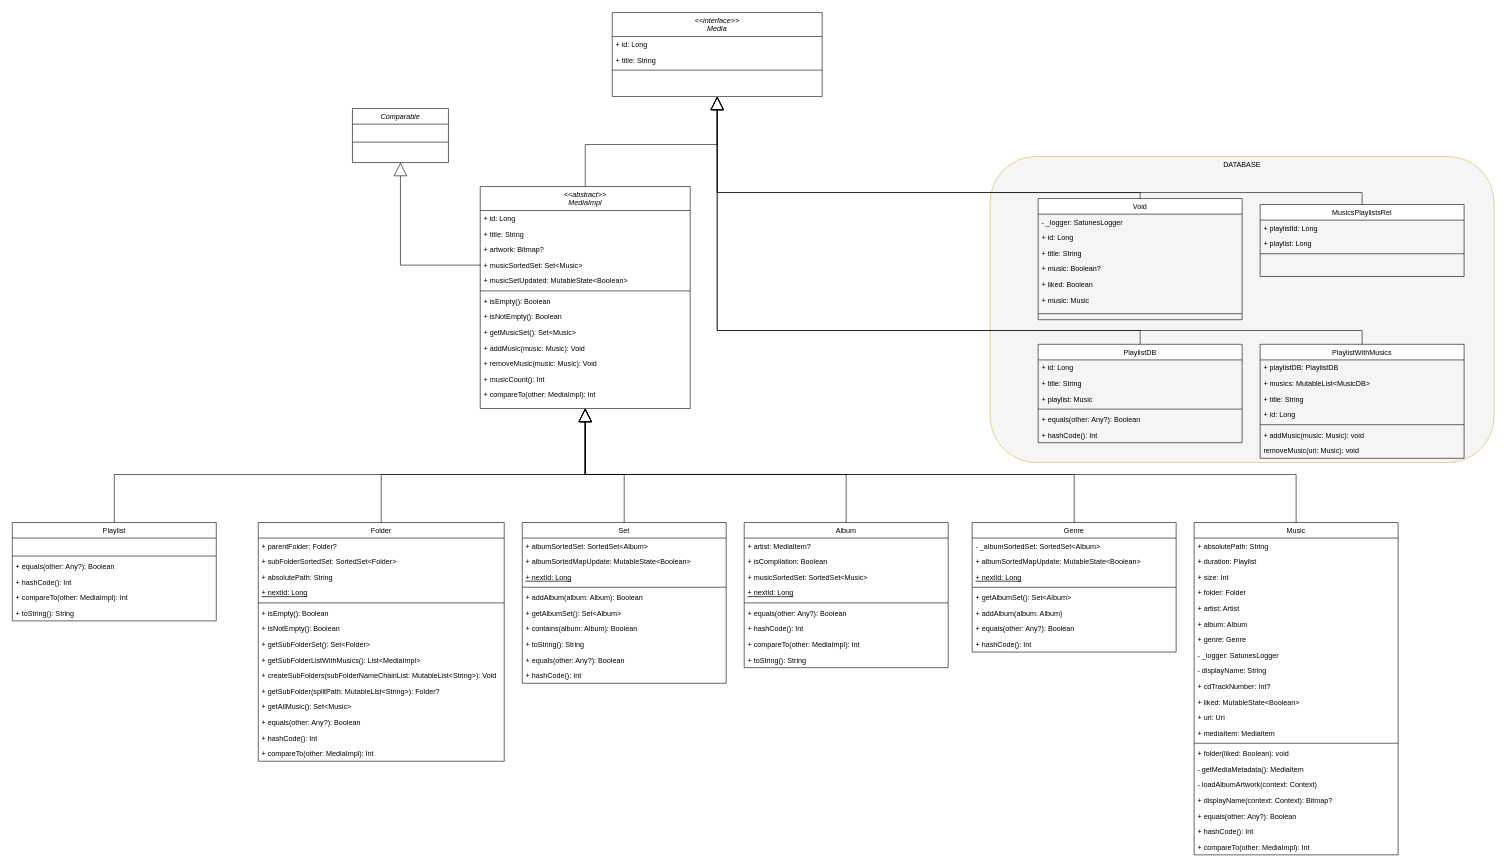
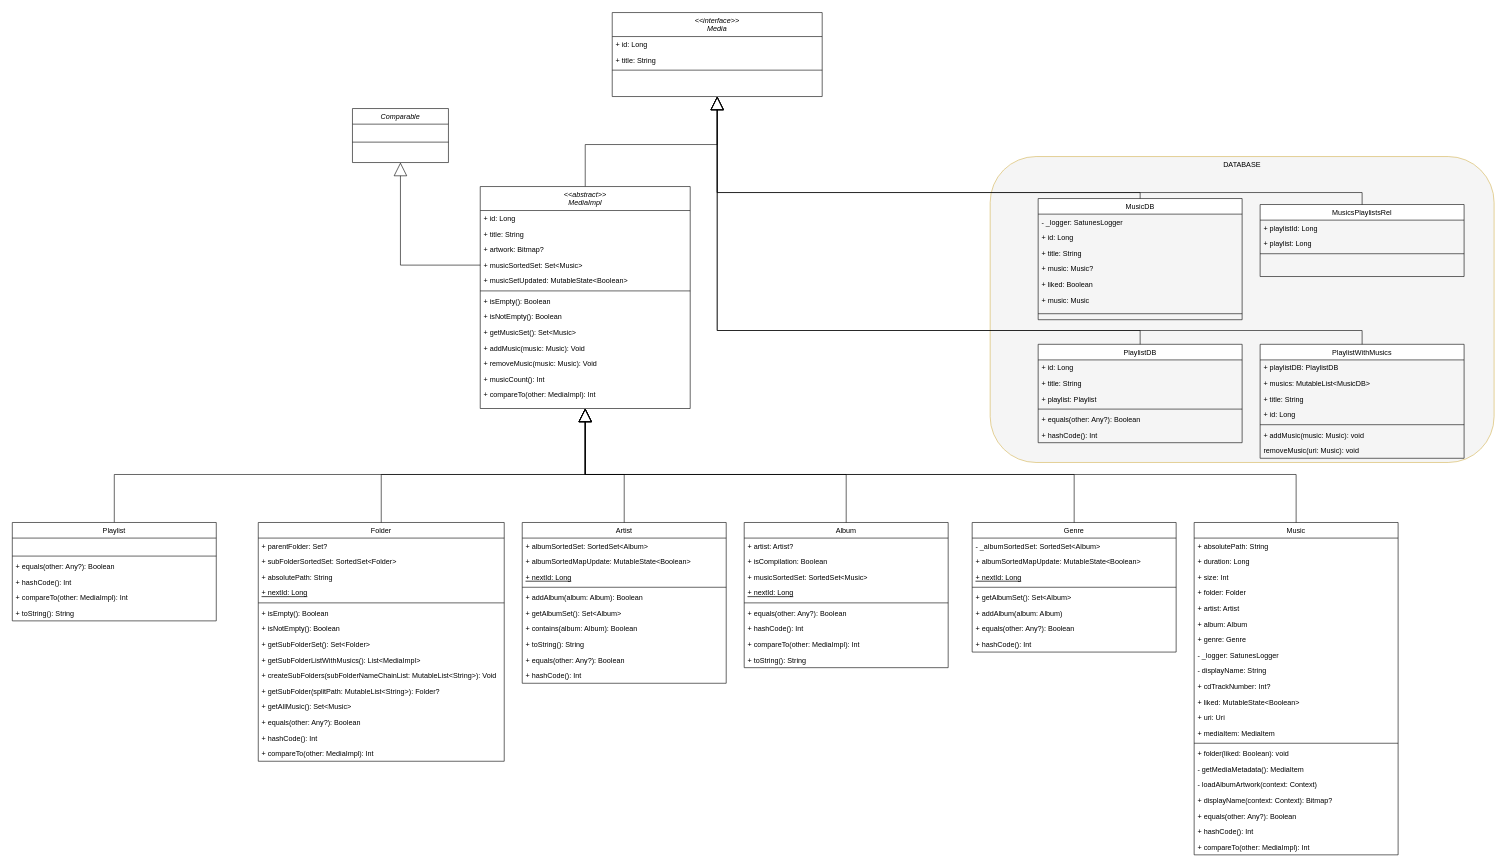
- <mxCell id="84" value="Void" style="swimlane;fontStyle=0;align=center;verticalAlign=top;childLayout=stackLayout;horizontal=1;startSize=26;horizontalStack=0;resizeParent=1;resizeLast=0;collapsible=1;marginBottom=0;rounded=0;shadow=0;strokeWidth=1;" parent="1" vertex="1"><mxGeometry x="1730" y="330" width="340" height="202" as="geometry"><mxRectangle x="340" y="380" width="170" height="26" as="alternateBounds" /></mxGeometry></mxCell>
+ <mxCell id="84" value="MusicDB" style="swimlane;fontStyle=0;align=center;verticalAlign=top;childLayout=stackLayout;horizontal=1;startSize=26;horizontalStack=0;resizeParent=1;resizeLast=0;collapsible=1;marginBottom=0;rounded=0;shadow=0;strokeWidth=1;" parent="1" vertex="1"><mxGeometry x="1730" y="330" width="340" height="202" as="geometry"><mxRectangle x="340" y="380" width="170" height="26" as="alternateBounds" /></mxGeometry></mxCell>
- <mxCell id="88" value="+ music: Boolean?" style="text;align=left;verticalAlign=top;spacingLeft=4;spacingRight=4;overflow=hidden;rotatable=0;points=[[0,0.5],[1,0.5]];portConstraint=eastwest;" parent="84" vertex="1"><mxGeometry y="104" width="340" height="26" as="geometry" /></mxCell>
+ <mxCell id="88" value="+ music: Music?" style="text;align=left;verticalAlign=top;spacingLeft=4;spacingRight=4;overflow=hidden;rotatable=0;points=[[0,0.5],[1,0.5]];portConstraint=eastwest;" parent="84" vertex="1"><mxGeometry y="104" width="340" height="26" as="geometry" /></mxCell>
- <mxCell id="102" value="+ playlist: Music" style="text;align=left;verticalAlign=top;spacingLeft=4;spacingRight=4;overflow=hidden;rotatable=0;points=[[0,0.5],[1,0.5]];portConstraint=eastwest;" parent="99" vertex="1"><mxGeometry y="78" width="340" height="26" as="geometry" /></mxCell>
+ <mxCell id="102" value="+ playlist: Playlist" style="text;align=left;verticalAlign=top;spacingLeft=4;spacingRight=4;overflow=hidden;rotatable=0;points=[[0,0.5],[1,0.5]];portConstraint=eastwest;" parent="99" vertex="1"><mxGeometry y="78" width="340" height="26" as="geometry" /></mxCell>
- <mxCell id="24" value="Set" style="swimlane;fontStyle=0;align=center;verticalAlign=top;childLayout=stackLayout;horizontal=1;startSize=26;horizontalStack=0;resizeParent=1;resizeLast=0;collapsible=1;marginBottom=0;rounded=0;shadow=0;strokeWidth=1;" parent="1" vertex="1"><mxGeometry x="870" y="870" width="340" height="268" as="geometry"><mxRectangle x="340" y="380" width="170" height="26" as="alternateBounds" /></mxGeometry></mxCell>
+ <mxCell id="24" value="Artist" style="swimlane;fontStyle=0;align=center;verticalAlign=top;childLayout=stackLayout;horizontal=1;startSize=26;horizontalStack=0;resizeParent=1;resizeLast=0;collapsible=1;marginBottom=0;rounded=0;shadow=0;strokeWidth=1;" parent="1" vertex="1"><mxGeometry x="870" y="870" width="340" height="268" as="geometry"><mxRectangle x="340" y="380" width="170" height="26" as="alternateBounds" /></mxGeometry></mxCell>
- <mxCell id="8" value="+ parentFolder: Folder?" style="text;align=left;verticalAlign=top;spacingLeft=4;spacingRight=4;overflow=hidden;rotatable=0;points=[[0,0.5],[1,0.5]];portConstraint=eastwest;" parent="7" vertex="1"><mxGeometry y="26" width="410" height="26" as="geometry" /></mxCell>
+ <mxCell id="8" value="+ parentFolder: Set?" style="text;align=left;verticalAlign=top;spacingLeft=4;spacingRight=4;overflow=hidden;rotatable=0;points=[[0,0.5],[1,0.5]];portConstraint=eastwest;" parent="7" vertex="1"><mxGeometry y="26" width="410" height="26" as="geometry" /></mxCell>
- <mxCell id="40" value="+ artist: MediaItem?" style="text;align=left;verticalAlign=top;spacingLeft=4;spacingRight=4;overflow=hidden;rotatable=0;points=[[0,0.5],[1,0.5]];portConstraint=eastwest;" parent="39" vertex="1"><mxGeometry y="26" width="340" height="26" as="geometry" /></mxCell>
+ <mxCell id="40" value="+ artist: Artist?" style="text;align=left;verticalAlign=top;spacingLeft=4;spacingRight=4;overflow=hidden;rotatable=0;points=[[0,0.5],[1,0.5]];portConstraint=eastwest;" parent="39" vertex="1"><mxGeometry y="26" width="340" height="26" as="geometry" /></mxCell>
- <mxCell id="62" value="+ duration: Playlist" style="text;align=left;verticalAlign=top;spacingLeft=4;spacingRight=4;overflow=hidden;rotatable=0;points=[[0,0.5],[1,0.5]];portConstraint=eastwest;" parent="60" vertex="1"><mxGeometry y="52" width="340" height="26" as="geometry" /></mxCell>
+ <mxCell id="62" value="+ duration: Long" style="text;align=left;verticalAlign=top;spacingLeft=4;spacingRight=4;overflow=hidden;rotatable=0;points=[[0,0.5],[1,0.5]];portConstraint=eastwest;" parent="60" vertex="1"><mxGeometry y="52" width="340" height="26" as="geometry" /></mxCell>
